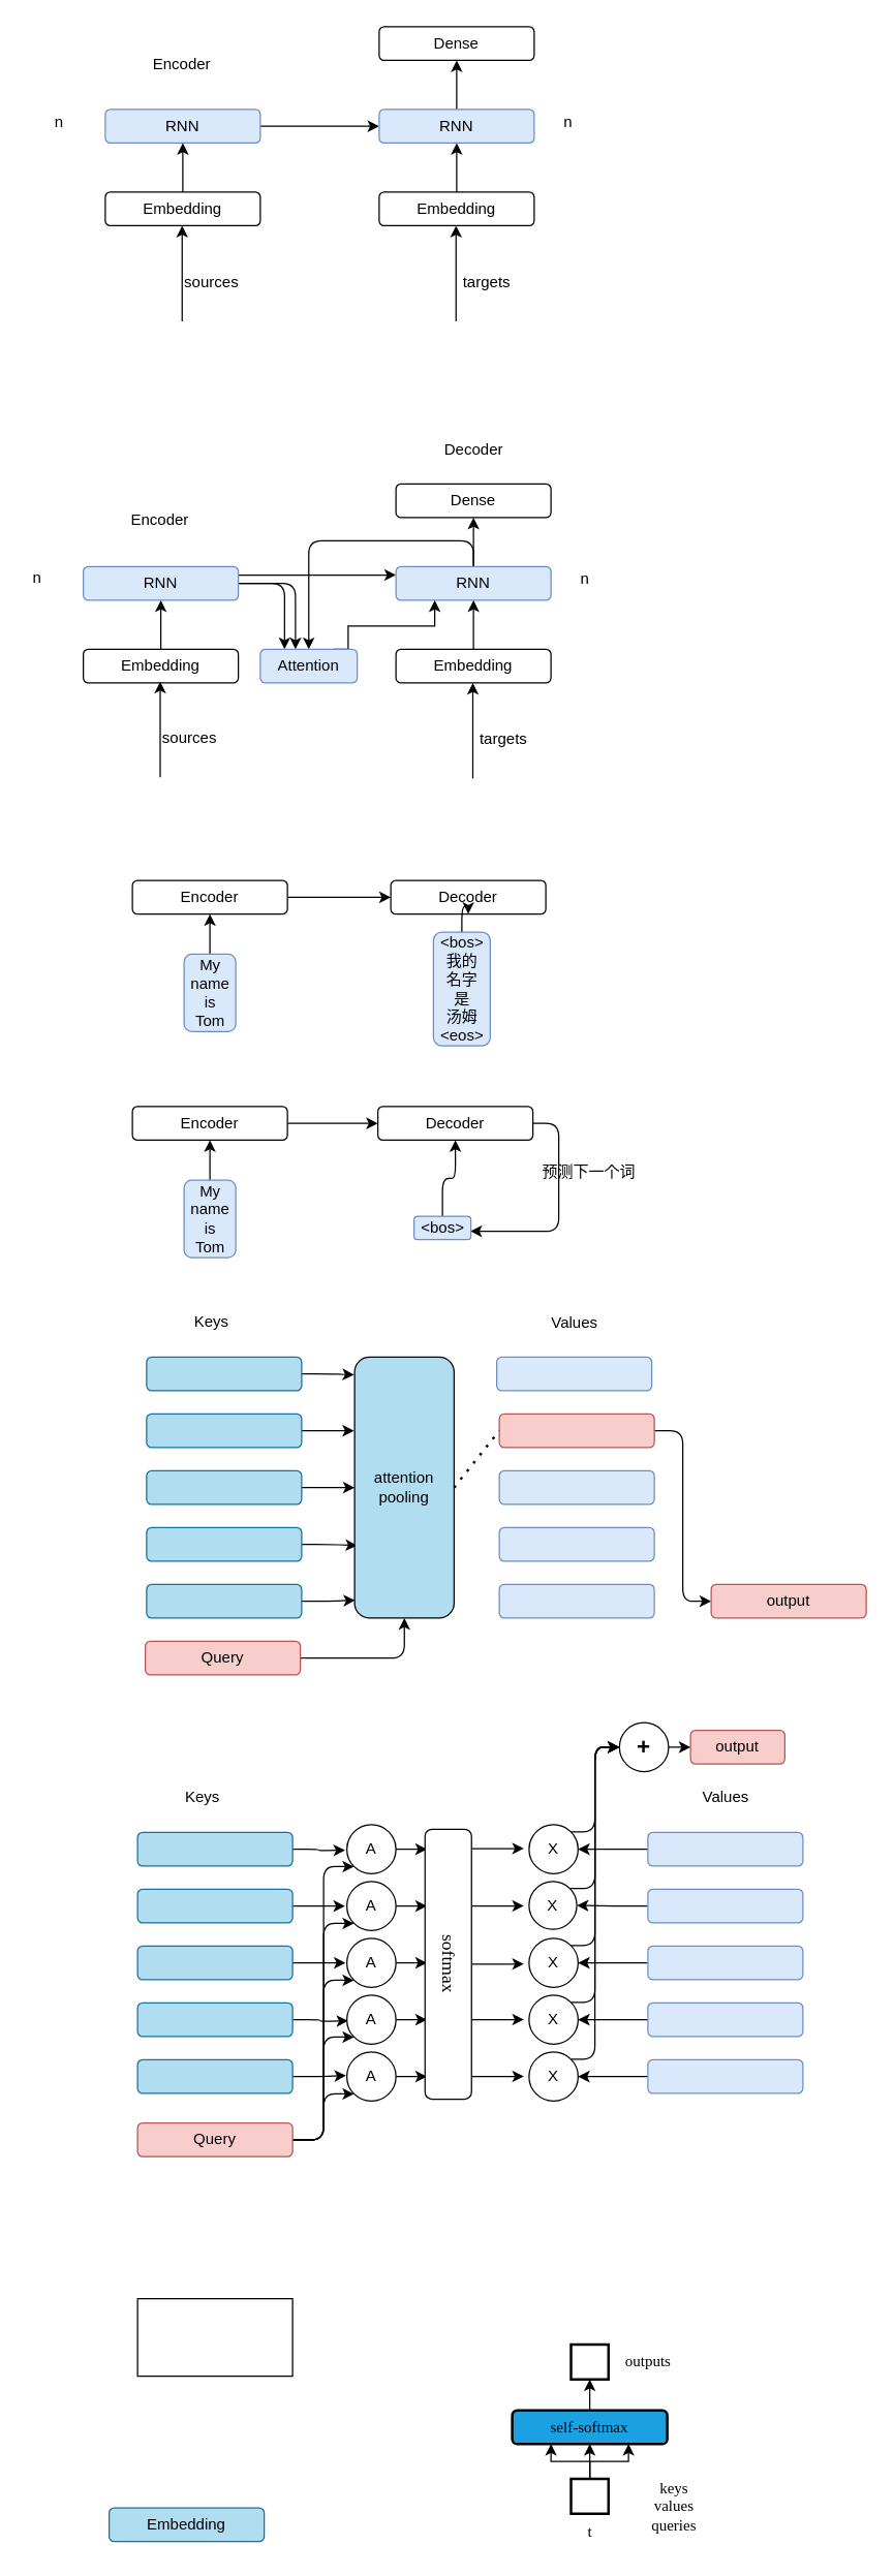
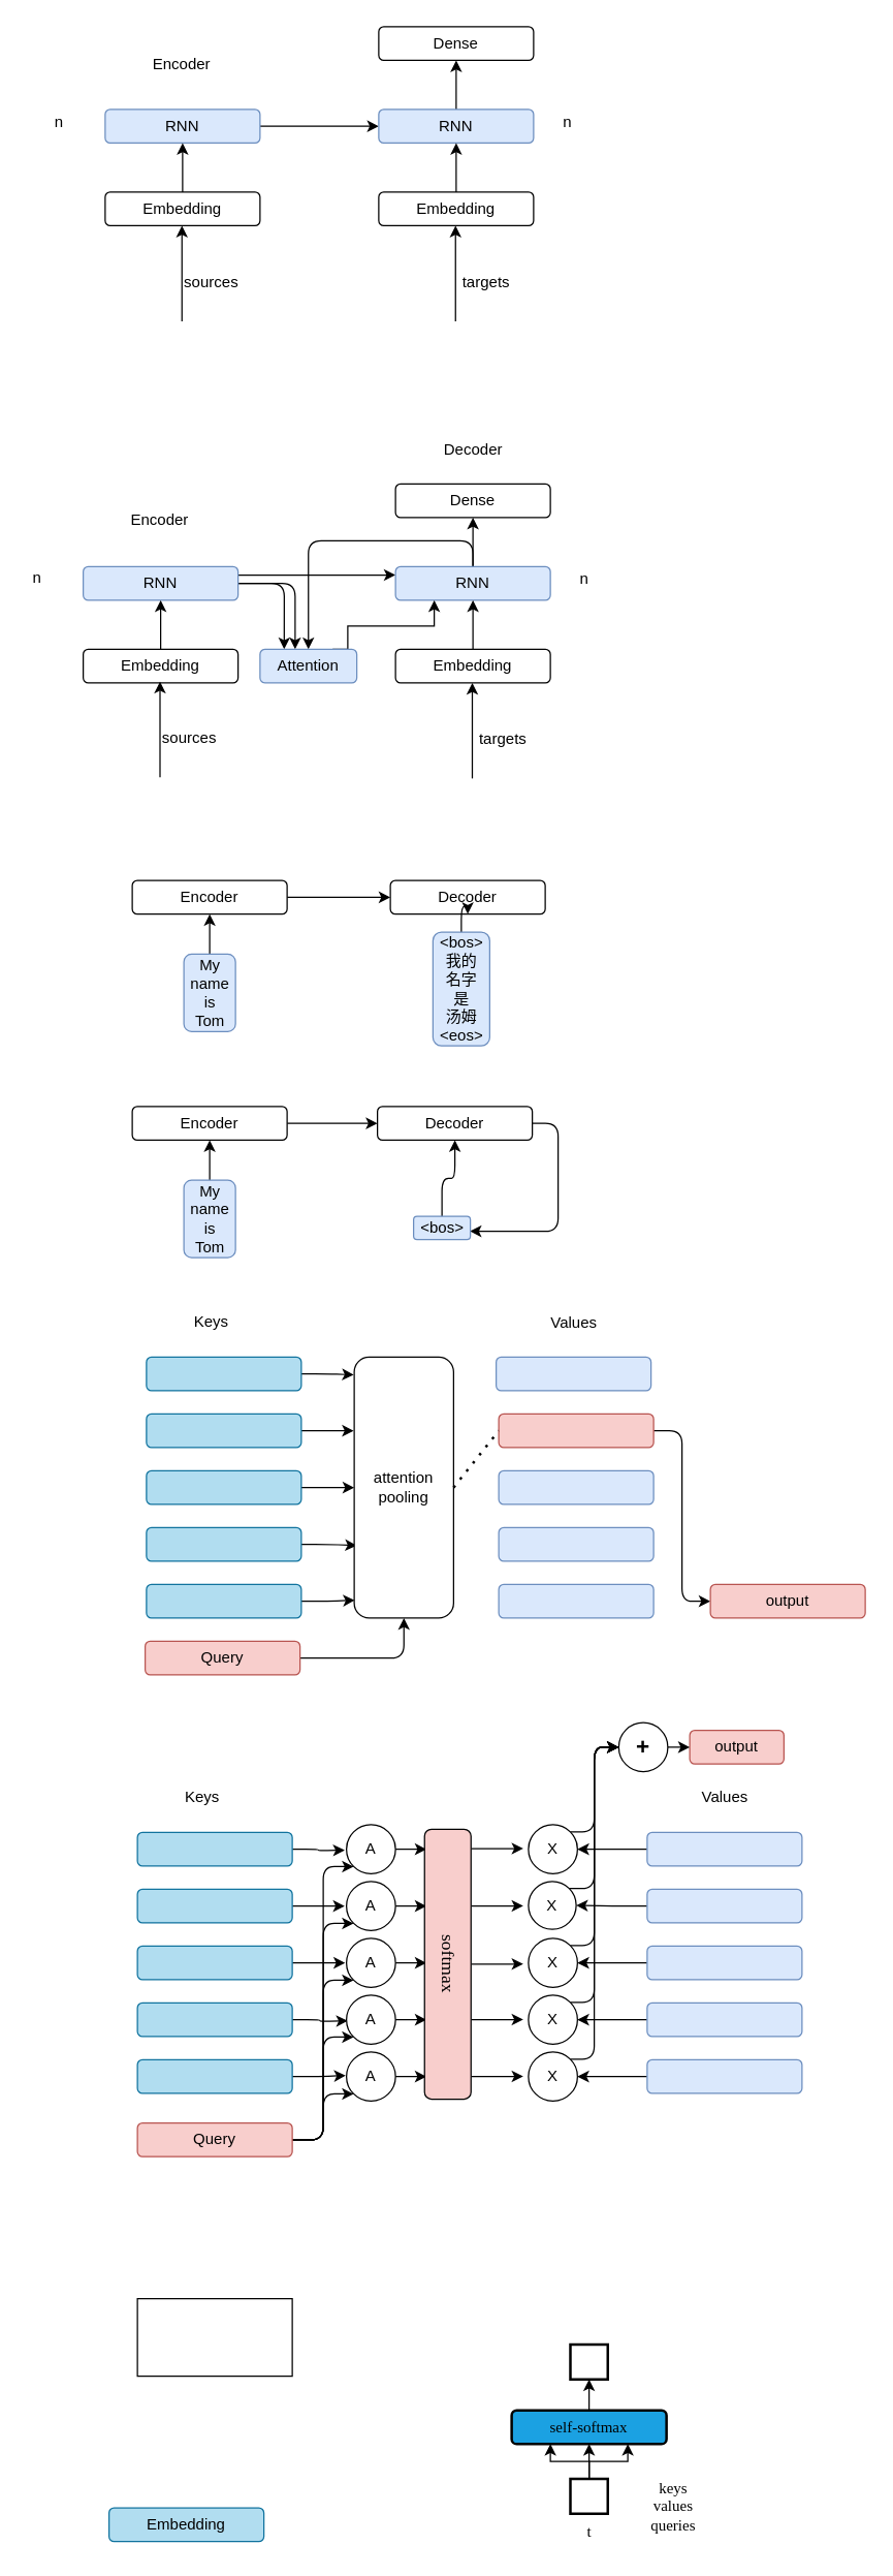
- <mxCell id="37" value="预测下一个词" style="text;html=1;align=center;verticalAlign=middle;resizable=0;points=[];autosize=1;strokeColor=none;fillColor=none;rounded=1;" parent="1" vertex="1"><mxGeometry x="414" y="898" width="82" height="18" as="geometry" /></mxCell>
- <mxCell id="55" value="attention&lt;br&gt;pooling" style="rounded=1;whiteSpace=wrap;html=1;fillColor=#b1ddf0;" parent="1" vertex="1"><mxGeometry x="274" y="1050" width="77" height="202" as="geometry" /></mxCell>
+ <mxCell id="55" value="attention&lt;br&gt;pooling" style="rounded=1;whiteSpace=wrap;html=1;" parent="1" vertex="1"><mxGeometry x="274" y="1050" width="77" height="202" as="geometry" /></mxCell>
- <mxCell id="100" value="&lt;font style=&quot;font-size: 14px&quot; face=&quot;Lucida Console&quot;&gt;softmax&lt;/font&gt;" style="rounded=1;whiteSpace=wrap;html=1;direction=north;flipV=1;flipH=1;rotation=90;" parent="1" vertex="1"><mxGeometry x="242" y="1502" width="209" height="36" as="geometry" /></mxCell>
+ <mxCell id="100" value="&lt;font style=&quot;font-size: 14px&quot; face=&quot;Lucida Console&quot;&gt;softmax&lt;/font&gt;" style="rounded=1;whiteSpace=wrap;html=1;direction=north;flipV=1;flipH=1;rotation=90;fillColor=#f8cecc;" parent="1" vertex="1"><mxGeometry x="242" y="1502" width="209" height="36" as="geometry" /></mxCell>
- <mxCell id="145" value="outputs" style="text;html=1;align=center;verticalAlign=middle;resizable=0;points=[];autosize=1;strokeColor=none;fillColor=none;fontSize=12;fontFamily=Lucida Console;fontColor=#000000;" parent="1" vertex="1"><mxGeometry x="470.5" y="1819" width="60" height="18" as="geometry" /></mxCell>
